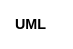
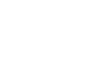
- <mxCell id="2" value="&lt;h1&gt;UML&lt;/h1&gt;&lt;p&gt;&lt;br&gt;&lt;/p&gt;" style="text;html=1;strokeColor=none;fillColor=none;spacing=5;spacingTop=-20;whiteSpace=wrap;overflow=hidden;rounded=0;" vertex="1" parent="1"><mxGeometry x="20" y="20" width="80" height="40" as="geometry" /></mxCell>
